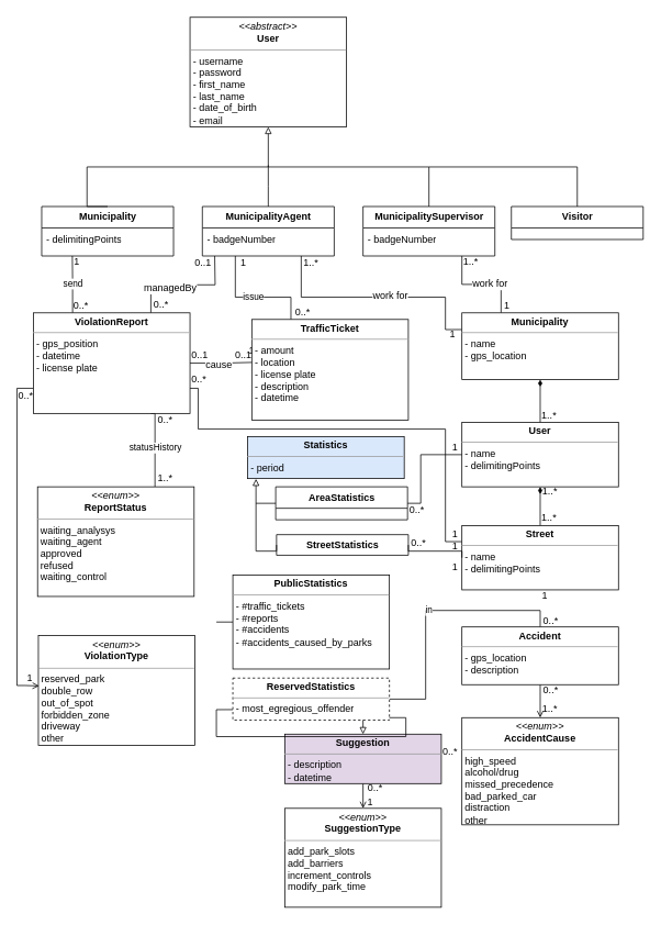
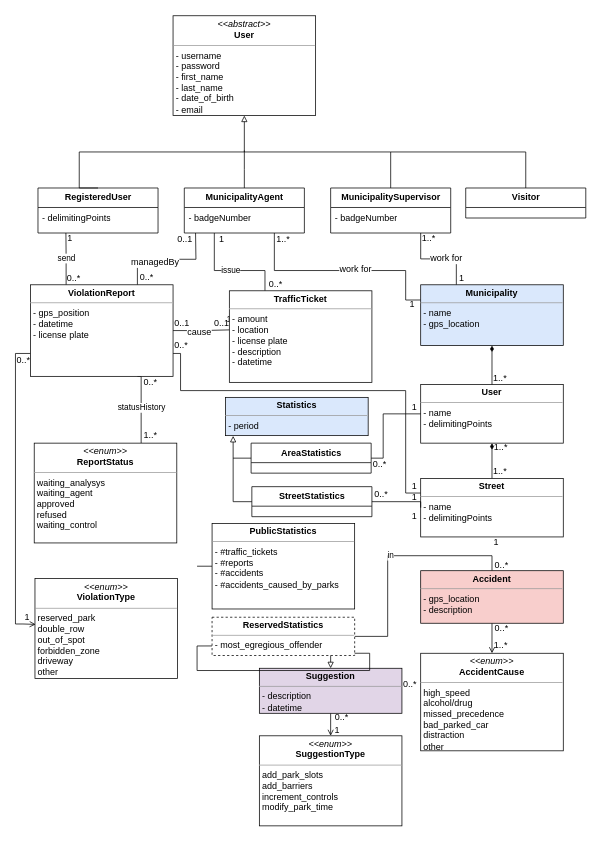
- <mxCell id="3" value="&lt;font face=&quot;Helvetica&quot; style=&quot;font-size: 12px&quot;&gt;&lt;b&gt;Municipality&lt;/b&gt;&lt;/font&gt;" style="swimlane;html=1;fontStyle=0;childLayout=stackLayout;horizontal=1;startSize=26;fillColor=none;horizontalStack=0;resizeParent=1;resizeLast=0;collapsible=1;marginBottom=0;swimlaneFillColor=#ffffff;rounded=0;shadow=0;comic=0;labelBackgroundColor=none;strokeColor=#000000;strokeWidth=1;fontFamily=Verdana;fontSize=10;fontColor=#000000;align=center;" parent="1" vertex="1"><mxGeometry x="50" y="250" width="160" height="60" as="geometry"><mxRectangle x="350" y="42" width="90" height="26" as="alternateBounds" /></mxGeometry></mxCell>
+ <mxCell id="3" value="&lt;font face=&quot;Helvetica&quot; style=&quot;font-size: 12px&quot;&gt;&lt;b&gt;RegisteredUser&lt;/b&gt;&lt;/font&gt;" style="swimlane;html=1;fontStyle=0;childLayout=stackLayout;horizontal=1;startSize=26;fillColor=none;horizontalStack=0;resizeParent=1;resizeLast=0;collapsible=1;marginBottom=0;swimlaneFillColor=#ffffff;rounded=0;shadow=0;comic=0;labelBackgroundColor=none;strokeColor=#000000;strokeWidth=1;fontFamily=Verdana;fontSize=10;fontColor=#000000;align=center;" parent="1" vertex="1"><mxGeometry x="50" y="250" width="160" height="60" as="geometry"><mxRectangle x="350" y="42" width="90" height="26" as="alternateBounds" /></mxGeometry></mxCell>
- <mxCell id="36" value="&lt;p style=&quot;margin: 0px ; margin-top: 4px ; text-align: center&quot;&gt;&lt;b&gt;Municipality&lt;/b&gt;&lt;/p&gt;&lt;hr size=&quot;1&quot;&gt;&lt;p style=&quot;margin: 0px ; margin-left: 4px&quot;&gt;- name&lt;/p&gt;&lt;p style=&quot;margin: 0px ; margin-left: 4px&quot;&gt;- gps_location&lt;/p&gt;&lt;p style=&quot;margin: 0px ; margin-left: 4px&quot;&gt;&lt;br&gt;&lt;/p&gt;" style="verticalAlign=top;align=left;overflow=fill;fontSize=12;fontFamily=Helvetica;html=1;rounded=0;shadow=0;comic=0;labelBackgroundColor=none;strokeColor=#000000;strokeWidth=1;fillColor=#ffffff;" parent="1" vertex="1"><mxGeometry x="560" y="379" width="190" height="81" as="geometry" /></mxCell>
+ <mxCell id="36" value="&lt;p style=&quot;margin: 0px ; margin-top: 4px ; text-align: center&quot;&gt;&lt;b&gt;Municipality&lt;/b&gt;&lt;/p&gt;&lt;hr size=&quot;1&quot;&gt;&lt;p style=&quot;margin: 0px ; margin-left: 4px&quot;&gt;- name&lt;/p&gt;&lt;p style=&quot;margin: 0px ; margin-left: 4px&quot;&gt;- gps_location&lt;/p&gt;&lt;p style=&quot;margin: 0px ; margin-left: 4px&quot;&gt;&lt;br&gt;&lt;/p&gt;" style="verticalAlign=top;align=left;overflow=fill;fontSize=12;fontFamily=Helvetica;html=1;rounded=0;shadow=0;comic=0;labelBackgroundColor=none;strokeColor=#000000;strokeWidth=1;fillColor=#dae8fc;" parent="1" vertex="1"><mxGeometry x="560" y="379" width="190" height="81" as="geometry" /></mxCell>
- <mxCell id="69" value="&lt;font face=&quot;helvetica&quot;&gt;&lt;span style=&quot;font-size: 12px&quot;&gt;&lt;b&gt;StreetStatistics&lt;/b&gt;&lt;/span&gt;&lt;/font&gt;" style="swimlane;html=1;fontStyle=0;childLayout=stackLayout;horizontal=1;startSize=26;fillColor=none;horizontalStack=0;resizeParent=1;resizeLast=0;collapsible=1;marginBottom=0;swimlaneFillColor=#ffffff;rounded=0;shadow=0;comic=0;labelBackgroundColor=none;strokeColor=#000000;strokeWidth=1;fontFamily=Verdana;fontSize=10;fontColor=#000000;align=center;" parent="1" vertex="1"><mxGeometry x="335" y="648" width="160" height="25" as="geometry"><mxRectangle x="385" y="648" width="90" height="26" as="alternateBounds" /></mxGeometry></mxCell>
+ <mxCell id="69" value="&lt;font face=&quot;helvetica&quot;&gt;&lt;span style=&quot;font-size: 12px&quot;&gt;&lt;b&gt;StreetStatistics&lt;/b&gt;&lt;/span&gt;&lt;/font&gt;" style="swimlane;html=1;fontStyle=0;childLayout=stackLayout;horizontal=1;startSize=26;fillColor=none;horizontalStack=0;resizeParent=1;resizeLast=0;collapsible=1;marginBottom=0;swimlaneFillColor=#ffffff;rounded=0;shadow=0;comic=0;labelBackgroundColor=none;strokeColor=#000000;strokeWidth=1;fontFamily=Verdana;fontSize=10;fontColor=#000000;align=center;" parent="1" vertex="1"><mxGeometry x="335" y="648" width="160" height="40" as="geometry"><mxRectangle x="385" y="648" width="90" height="26" as="alternateBounds" /></mxGeometry></mxCell>
- <mxCell id="51" value="&lt;p style=&quot;margin: 0px ; margin-top: 4px ; text-align: center&quot;&gt;&lt;b&gt;Accident&lt;/b&gt;&lt;/p&gt;&lt;hr size=&quot;1&quot;&gt;&lt;p style=&quot;margin: 0px ; margin-left: 4px&quot;&gt;- gps_location&lt;/p&gt;&lt;p style=&quot;margin: 0px ; margin-left: 4px&quot;&gt;- description&lt;/p&gt;&lt;p style=&quot;margin: 0px ; margin-left: 4px&quot;&gt;&lt;br&gt;&lt;/p&gt;" style="verticalAlign=top;align=left;overflow=fill;fontSize=12;fontFamily=Helvetica;html=1;rounded=0;shadow=0;comic=0;labelBackgroundColor=none;strokeColor=#000000;strokeWidth=1;fillColor=#ffffff;" parent="1" vertex="1"><mxGeometry x="560" y="760" width="190" height="70" as="geometry" /></mxCell>
+ <mxCell id="51" value="&lt;p style=&quot;margin: 0px ; margin-top: 4px ; text-align: center&quot;&gt;&lt;b&gt;Accident&lt;/b&gt;&lt;/p&gt;&lt;hr size=&quot;1&quot;&gt;&lt;p style=&quot;margin: 0px ; margin-left: 4px&quot;&gt;- gps_location&lt;/p&gt;&lt;p style=&quot;margin: 0px ; margin-left: 4px&quot;&gt;- description&lt;/p&gt;&lt;p style=&quot;margin: 0px ; margin-left: 4px&quot;&gt;&lt;br&gt;&lt;/p&gt;" style="verticalAlign=top;align=left;overflow=fill;fontSize=12;fontFamily=Helvetica;html=1;rounded=0;shadow=0;comic=0;labelBackgroundColor=none;strokeColor=#000000;strokeWidth=1;fillColor=#f8cecc;" parent="1" vertex="1"><mxGeometry x="560" y="760" width="190" height="70" as="geometry" /></mxCell>
